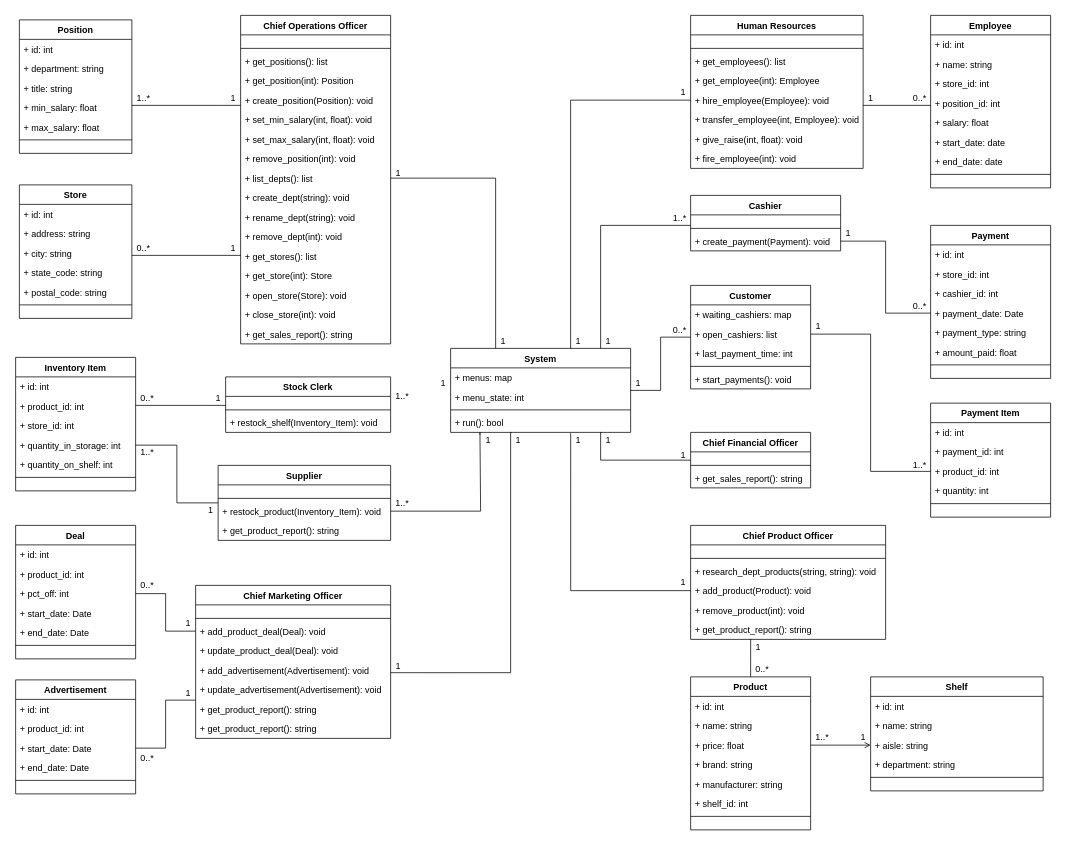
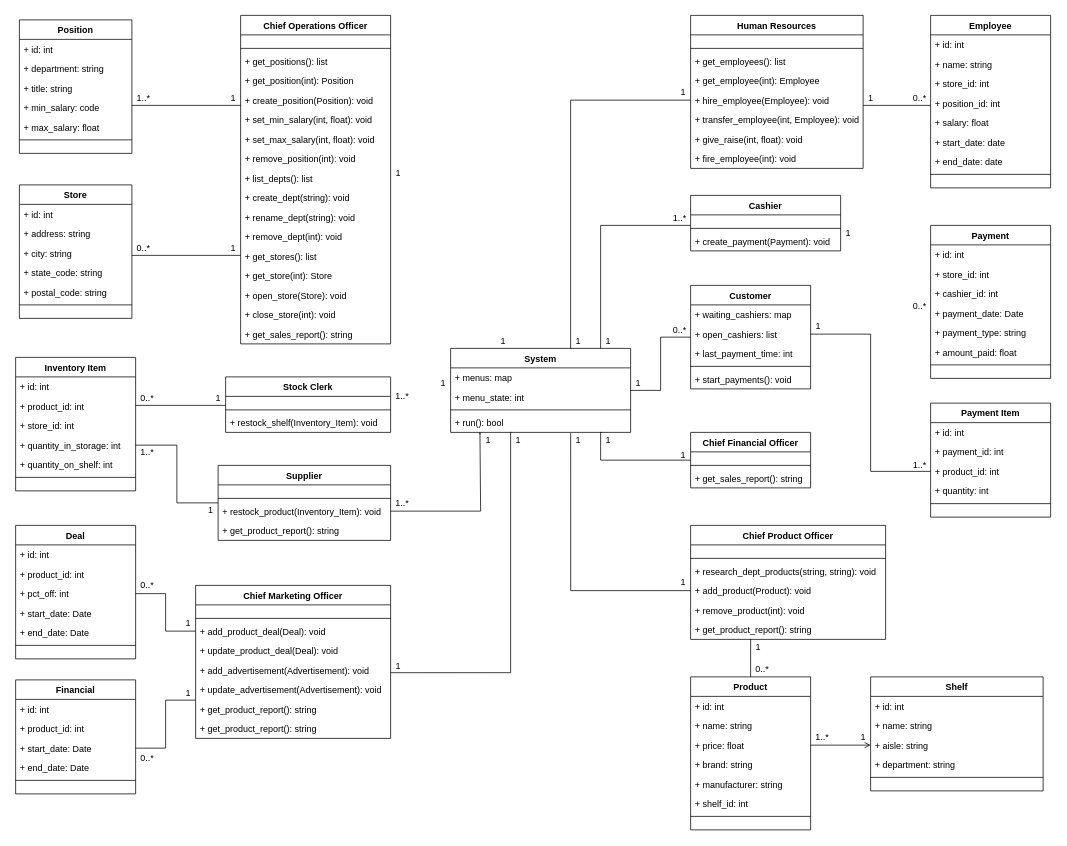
- <mxCell id="39" value="+ min_salary: float" style="text;strokeColor=none;fillColor=none;align=left;verticalAlign=top;spacingLeft=4;spacingRight=4;overflow=hidden;rotatable=0;points=[[0,0.5],[1,0.5]];portConstraint=eastwest;" vertex="1" parent="35"><mxGeometry y="104" width="150" height="26" as="geometry" /></mxCell>
+ <mxCell id="39" value="+ min_salary: code" style="text;strokeColor=none;fillColor=none;align=left;verticalAlign=top;spacingLeft=4;spacingRight=4;overflow=hidden;rotatable=0;points=[[0,0.5],[1,0.5]];portConstraint=eastwest;" vertex="1" parent="35"><mxGeometry y="104" width="150" height="26" as="geometry" /></mxCell>
- <mxCell id="7" style="edgeStyle=orthogonalEdgeStyle;rounded=0;orthogonalLoop=1;jettySize=auto;html=1;exitX=0.25;exitY=0;exitDx=0;exitDy=0;endArrow=none;endFill=0;entryX=1;entryY=0.5;entryDx=0;entryDy=0;" edge="1" parent="1" source="10" target="26"><mxGeometry relative="1" as="geometry"><mxPoint x="540" y="210" as="targetPoint" /></mxGeometry></mxCell>
- <mxCell id="170" style="edgeStyle=orthogonalEdgeStyle;rounded=0;orthogonalLoop=1;jettySize=auto;html=1;exitX=1;exitY=0.5;exitDx=0;exitDy=0;entryX=0;entryY=0.5;entryDx=0;entryDy=0;endArrow=none;endFill=0;" edge="1" parent="1" source="140" target="145"><mxGeometry relative="1" as="geometry" /></mxCell>
- <mxCell id="116" value="Advertisement" style="swimlane;fontStyle=1;align=center;verticalAlign=top;childLayout=stackLayout;horizontal=1;startSize=26;horizontalStack=0;resizeParent=1;resizeParentMax=0;resizeLast=0;collapsible=1;marginBottom=0;" vertex="1" parent="1"><mxGeometry x="20" y="906" width="160" height="152" as="geometry" /></mxCell>
+ <mxCell id="116" value="Financial" style="swimlane;fontStyle=1;align=center;verticalAlign=top;childLayout=stackLayout;horizontal=1;startSize=26;horizontalStack=0;resizeParent=1;resizeParentMax=0;resizeLast=0;collapsible=1;marginBottom=0;" vertex="1" parent="1"><mxGeometry x="20" y="906" width="160" height="152" as="geometry" /></mxCell>
